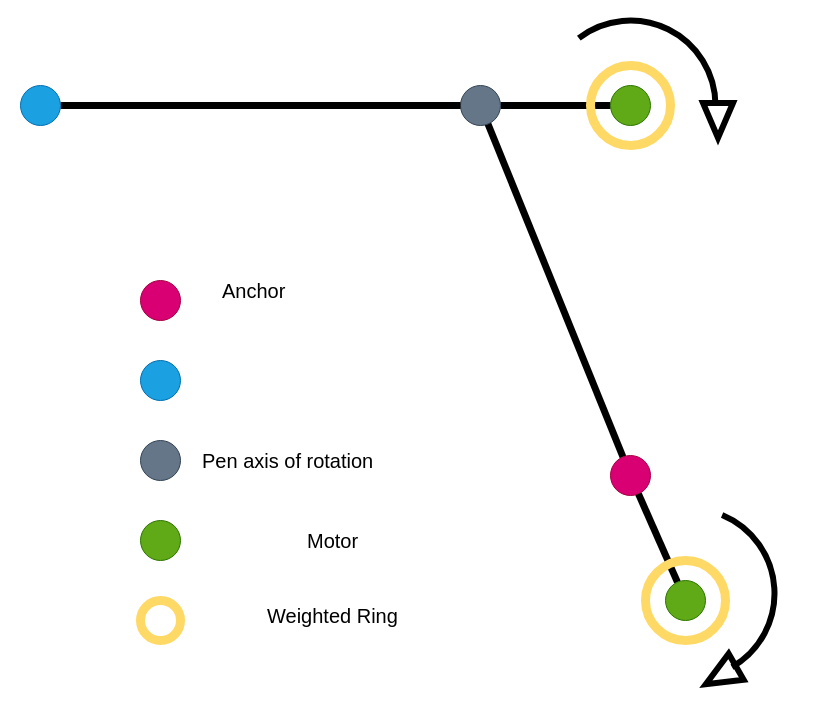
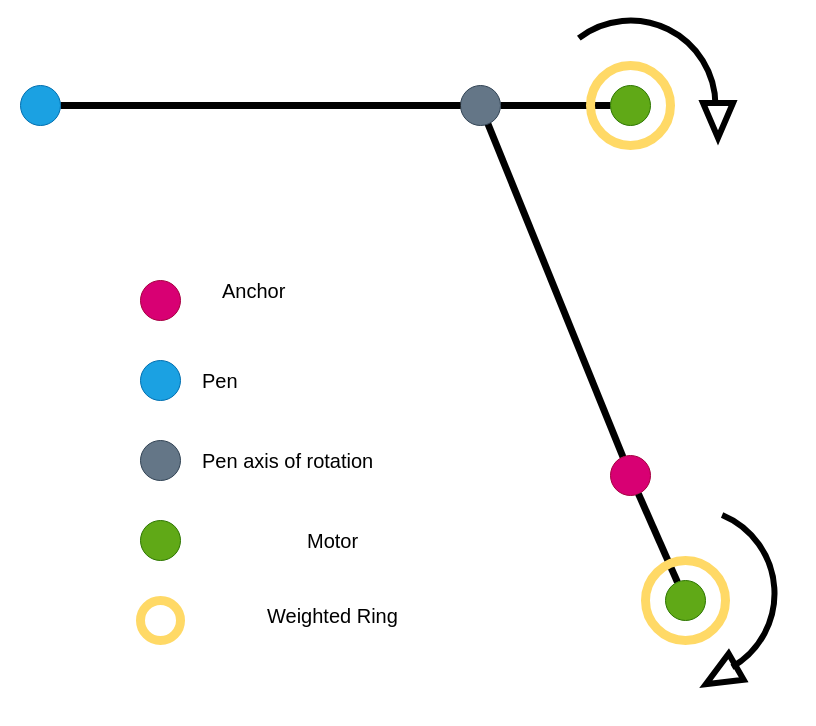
+ <mxCell id="12" value="&lt;font style=&quot;font-size: 20px&quot;&gt;Pen&lt;br&gt;&lt;/font&gt;" style="text;html=1;strokeColor=none;fillColor=none;align=left;verticalAlign=middle;whiteSpace=wrap;rounded=0;" parent="1" vertex="1"><mxGeometry x="200" y="360" width="220" height="40" as="geometry" /></mxCell>
